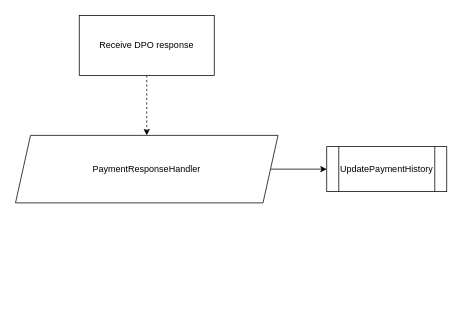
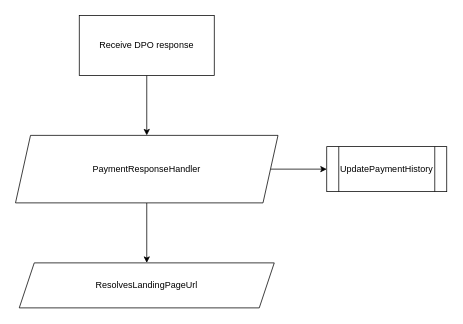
- <mxCell id="2" value="" style="edgeStyle=orthogonalEdgeStyle;rounded=0;orthogonalLoop=1;jettySize=auto;html=1;dashed=1;" edge="1" parent="1" source="3" target="6"><mxGeometry relative="1" as="geometry" /></mxCell>
+ <mxCell id="2" value="" style="edgeStyle=orthogonalEdgeStyle;rounded=0;orthogonalLoop=1;jettySize=auto;html=1;" edge="1" parent="1" source="3" target="6"><mxGeometry relative="1" as="geometry" /></mxCell>
+ <mxCell id="5" value="" style="edgeStyle=orthogonalEdgeStyle;rounded=0;orthogonalLoop=1;jettySize=auto;html=1;" edge="1" parent="1" source="6" target="8"><mxGeometry relative="1" as="geometry" /></mxCell>
+ <mxCell id="8" value="ResolvesLandingPageUrl" style="shape=parallelogram;perimeter=parallelogramPerimeter;whiteSpace=wrap;html=1;fixedSize=1;" vertex="1" parent="1"><mxGeometry x="25" y="350" width="340" height="60" as="geometry" /></mxCell>
